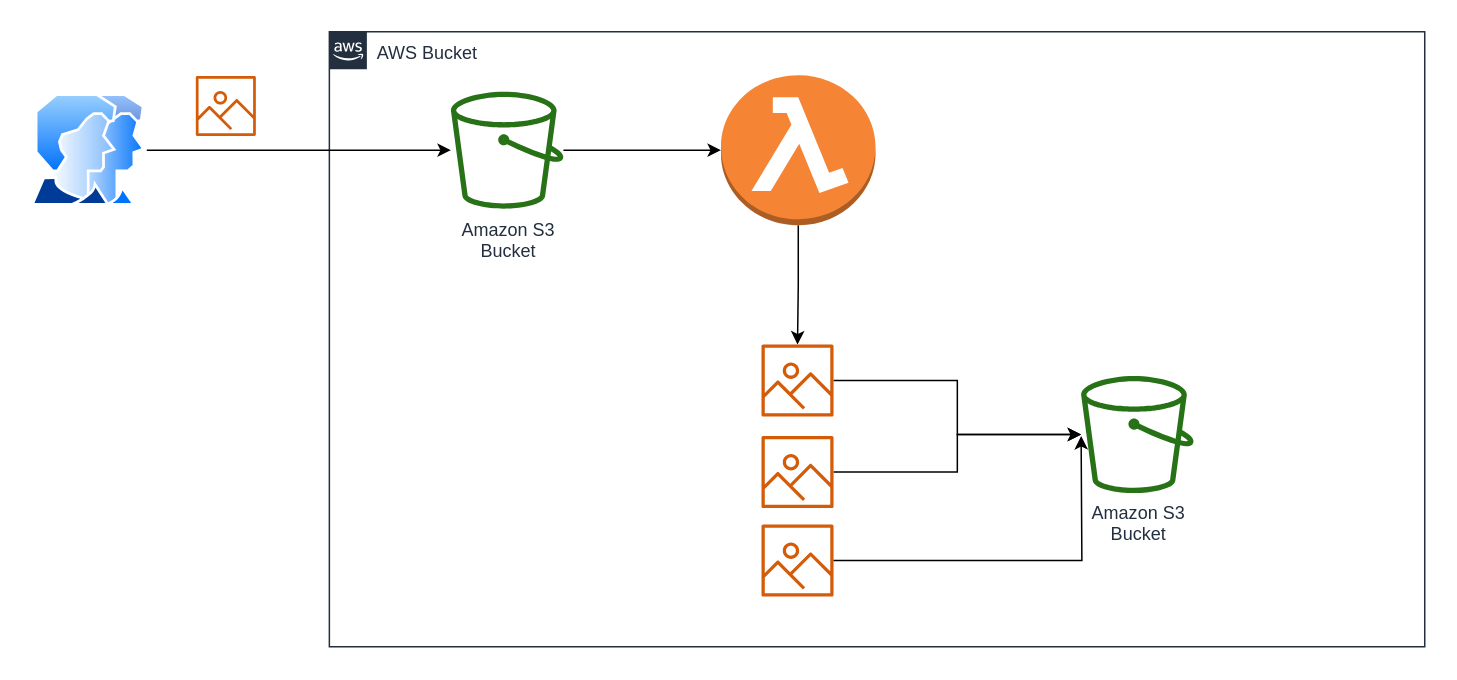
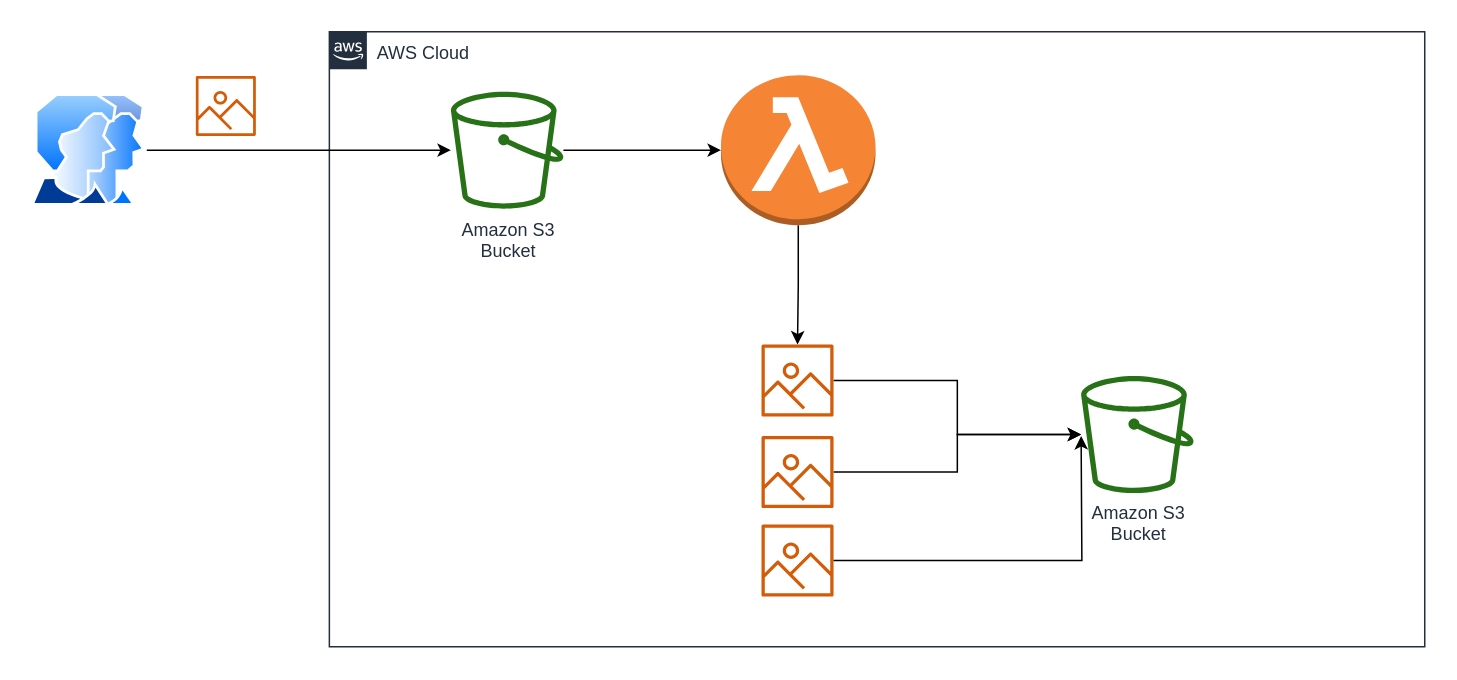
- <mxCell id="2" value="AWS Bucket" style="points=[[0,0],[0.25,0],[0.5,0],[0.75,0],[1,0],[1,0.25],[1,0.5],[1,0.75],[1,1],[0.75,1],[0.5,1],[0.25,1],[0,1],[0,0.75],[0,0.5],[0,0.25]];outlineConnect=0;gradientColor=none;html=1;whiteSpace=wrap;fontSize=12;fontStyle=0;shape=mxgraph.aws4.group;grIcon=mxgraph.aws4.group_aws_cloud_alt;strokeColor=#232F3E;fillColor=none;verticalAlign=top;align=left;spacingLeft=30;fontColor=#232F3E;dashed=0;labelBackgroundColor=#ffffff;container=1;pointerEvents=0;collapsible=0;recursiveResize=0;" parent="1" vertex="1"><mxGeometry x="219" y="20.5" width="730" height="410" as="geometry" /></mxCell>
+ <mxCell id="2" value="AWS Cloud" style="points=[[0,0],[0.25,0],[0.5,0],[0.75,0],[1,0],[1,0.25],[1,0.5],[1,0.75],[1,1],[0.75,1],[0.5,1],[0.25,1],[0,1],[0,0.75],[0,0.5],[0,0.25]];outlineConnect=0;gradientColor=none;html=1;whiteSpace=wrap;fontSize=12;fontStyle=0;shape=mxgraph.aws4.group;grIcon=mxgraph.aws4.group_aws_cloud_alt;strokeColor=#232F3E;fillColor=none;verticalAlign=top;align=left;spacingLeft=30;fontColor=#232F3E;dashed=0;labelBackgroundColor=#ffffff;container=1;pointerEvents=0;collapsible=0;recursiveResize=0;" parent="1" vertex="1"><mxGeometry x="219" y="20.5" width="730" height="410" as="geometry" /></mxCell>
